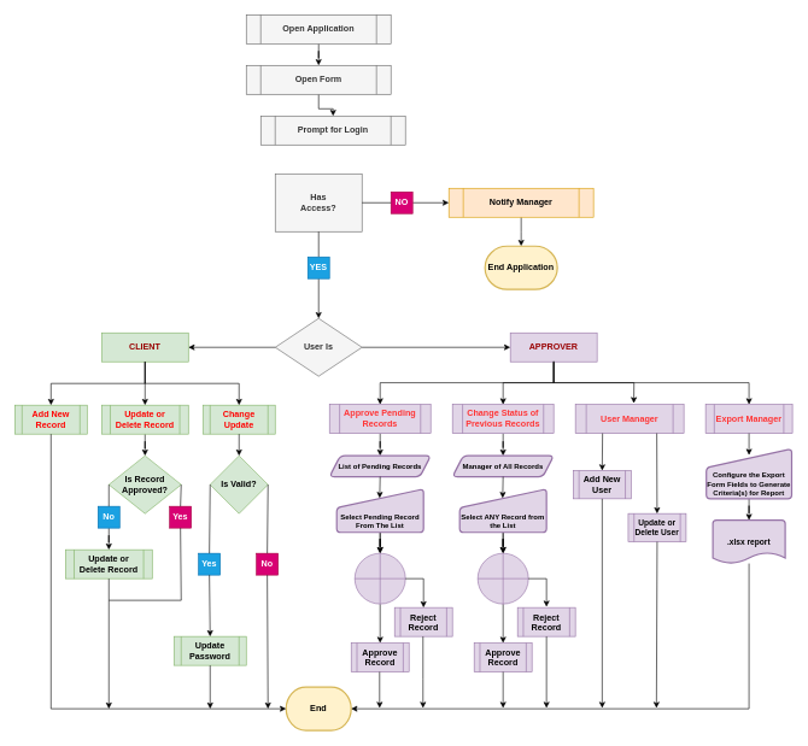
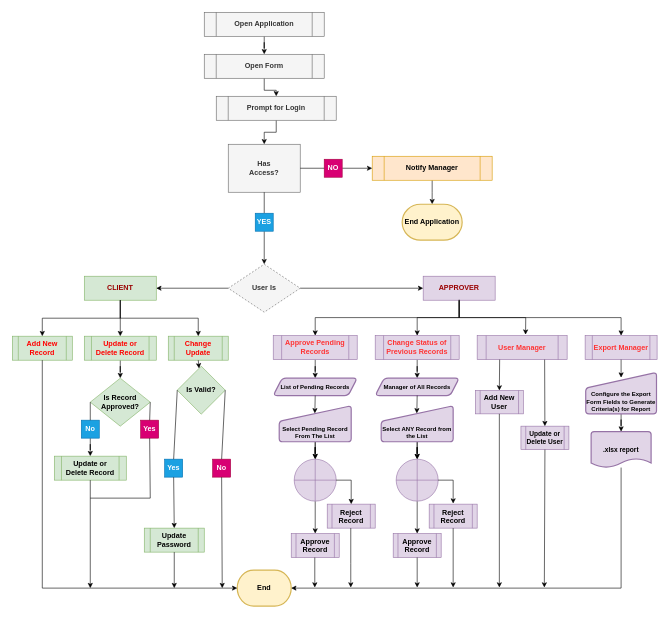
+ <mxCell id="6" value="" style="edgeStyle=orthogonalEdgeStyle;rounded=0;orthogonalLoop=1;jettySize=auto;html=1;fontStyle=1" edge="1" parent="1" source="7" target="8"><mxGeometry relative="1" as="geometry" /></mxCell>
- <mxCell id="18" value="User Is" style="rhombus;whiteSpace=wrap;html=1;fontStyle=1;fillColor=#f5f5f5;fontColor=#333333;strokeColor=#666666;" vertex="1" parent="1"><mxGeometry x="380" y="440" width="120" height="80" as="geometry" /></mxCell>
+ <mxCell id="18" value="User Is" style="rhombus;whiteSpace=wrap;html=1;fontStyle=1;fillColor=#f5f5f5;fontColor=#333333;strokeColor=#666666;dashed=1;" vertex="1" parent="1"><mxGeometry x="380" y="440" width="120" height="80" as="geometry" /></mxCell>
- <mxCell id="40" value="Is Valid?" style="rhombus;whiteSpace=wrap;html=1;fontStyle=1;fillColor=#d5e8d4;strokeColor=#82b366;" vertex="1" parent="1"><mxGeometry x="290" y="630" width="80" height="80" as="geometry" /></mxCell>
+ <mxCell id="40" value="Is Valid?" style="rhombus;whiteSpace=wrap;html=1;fontStyle=1;fillColor=#d5e8d4;strokeColor=#82b366;" vertex="1" parent="1"><mxGeometry x="295" y="610" width="80" height="80" as="geometry" /></mxCell>
